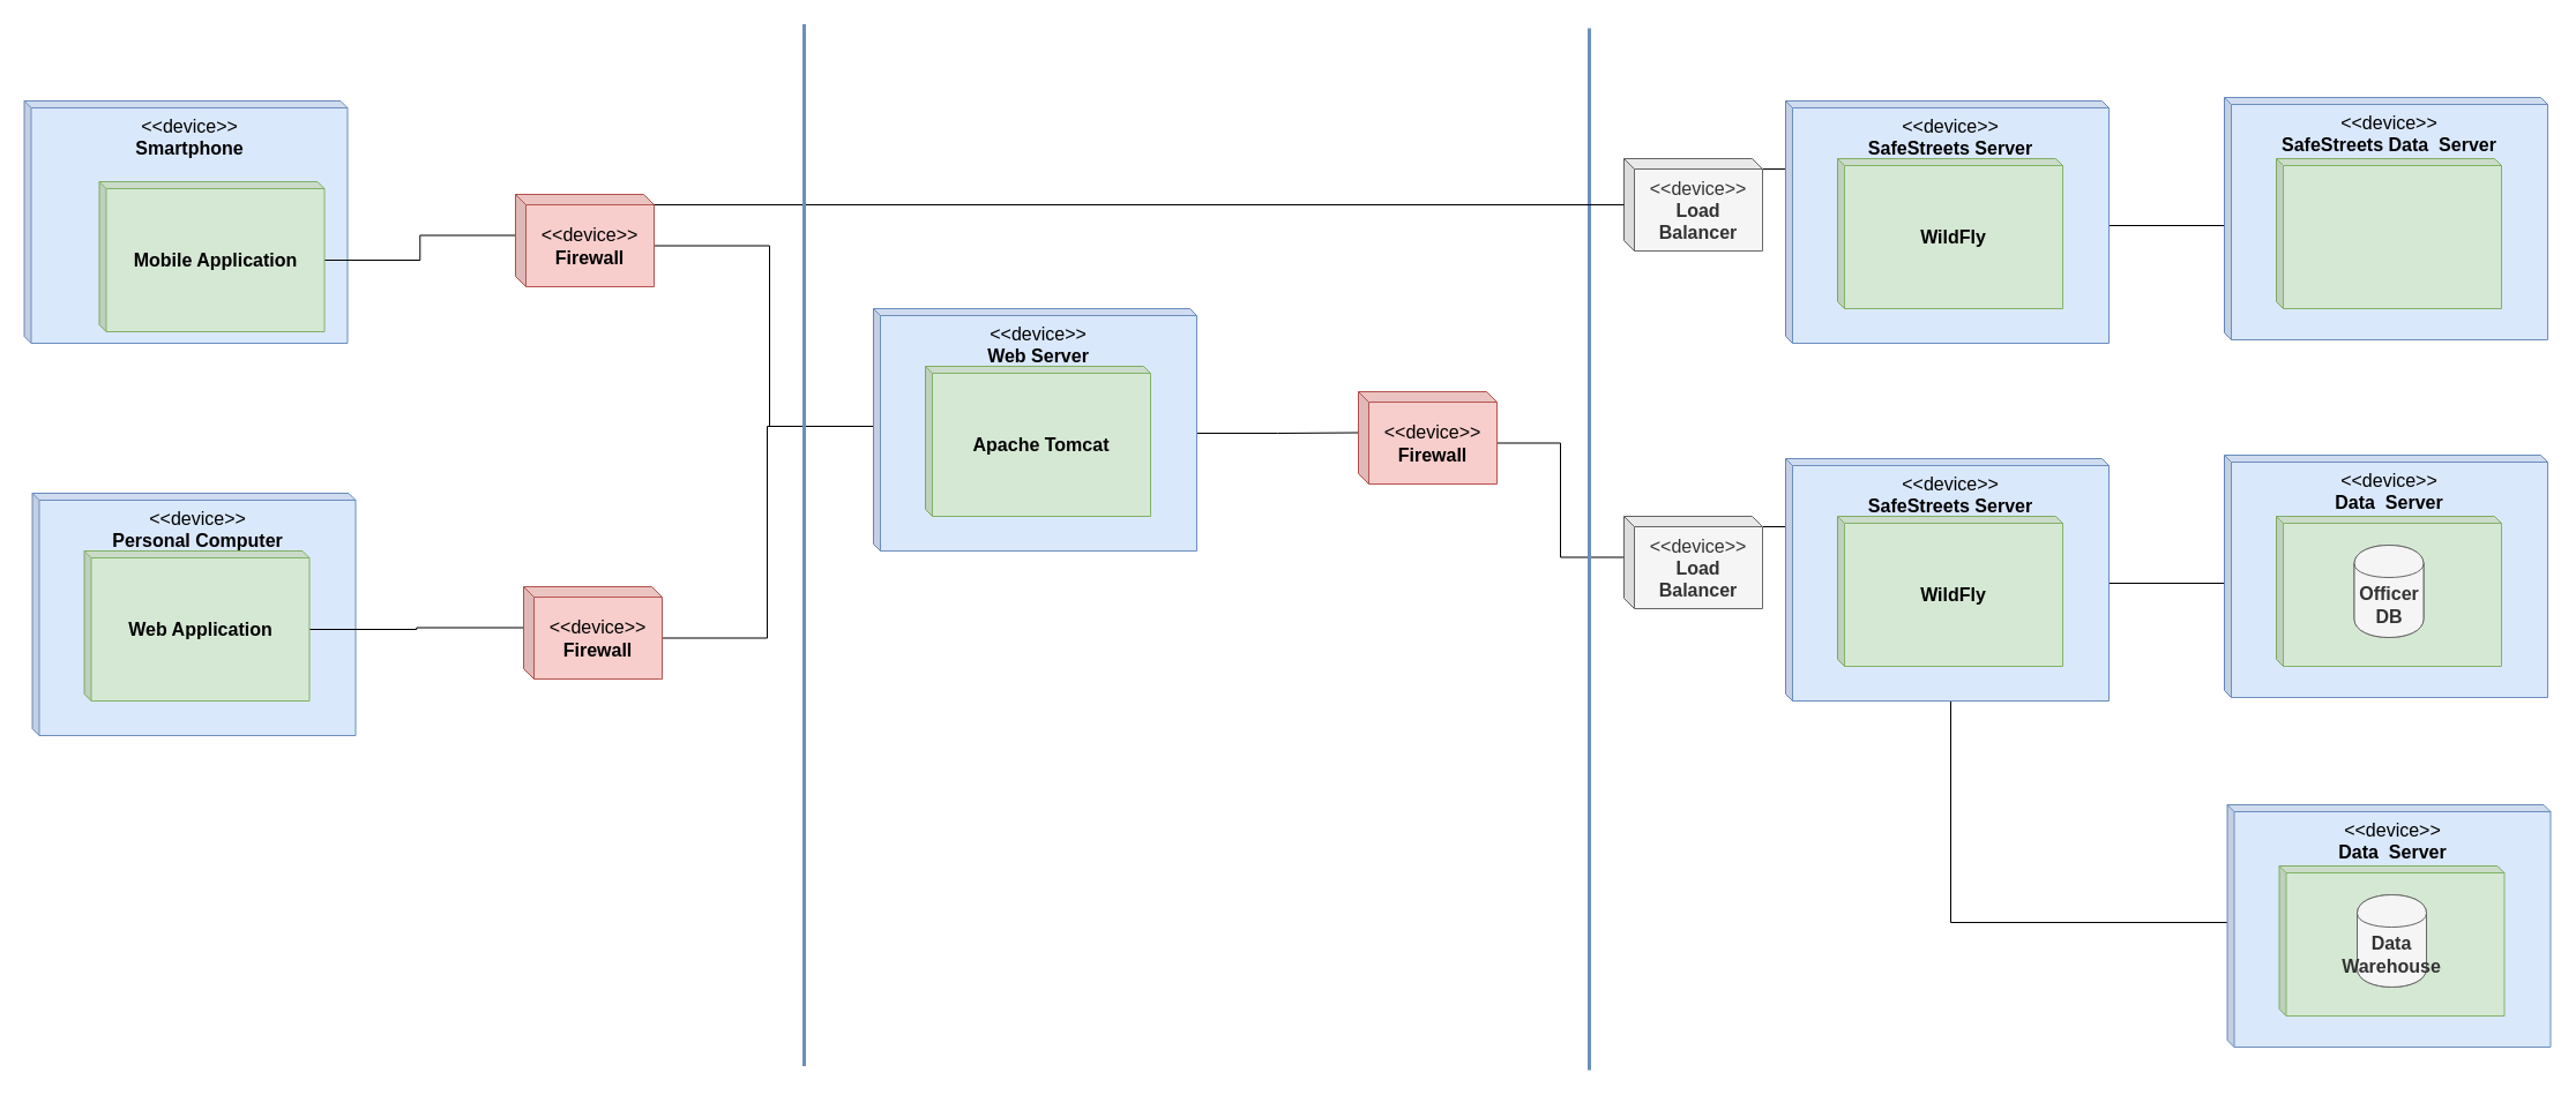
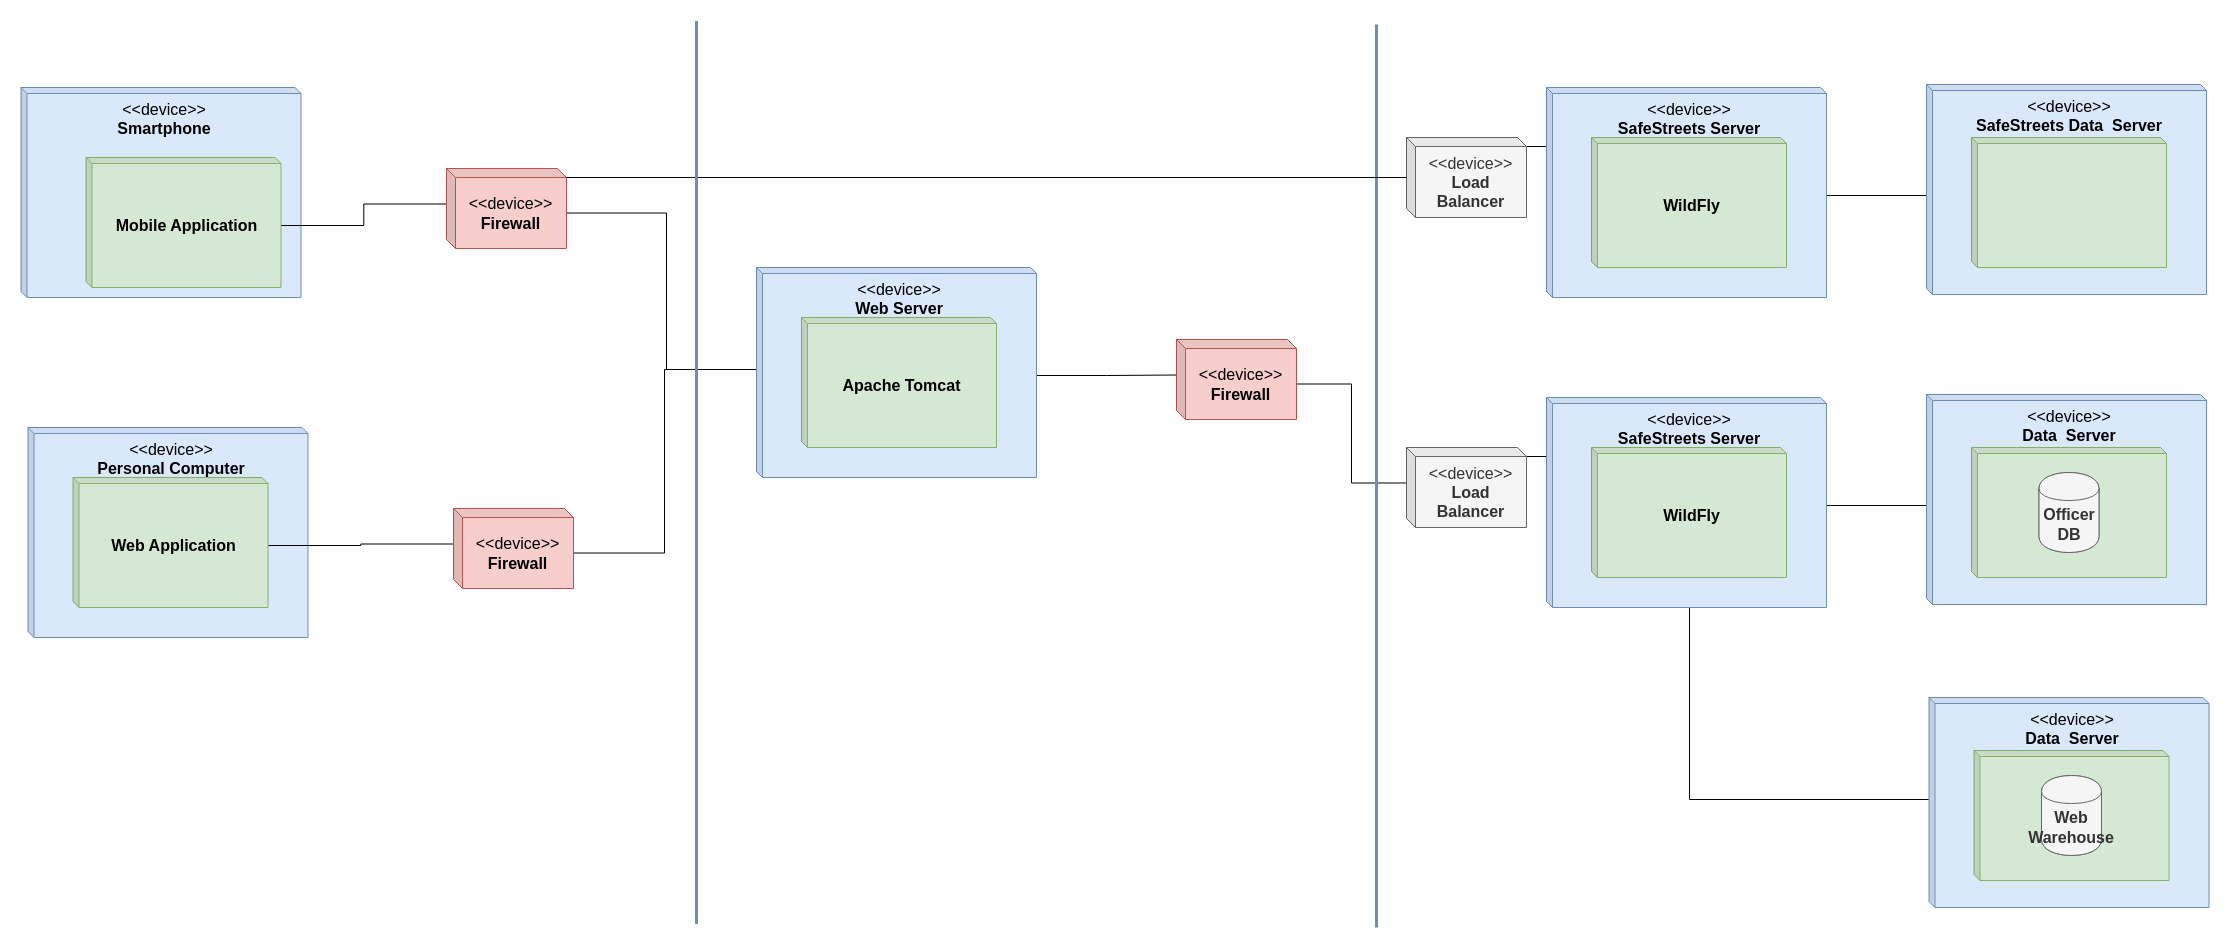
- <mxCell id="39" value="&lt;div&gt;&lt;b style=&quot;font-size: 16px&quot;&gt;Data Warehouse&lt;/b&gt;&lt;/div&gt;" style="shape=cylinder;whiteSpace=wrap;html=1;boundedLbl=1;backgroundOutline=1;fillColor=#f5f5f5;strokeColor=#666666;fontColor=#333333;align=center;" vertex="1" parent="1"><mxGeometry x="2041" y="775" width="60" height="80" as="geometry" /></mxCell>
+ <mxCell id="39" value="&lt;div&gt;&lt;b style=&quot;font-size: 16px&quot;&gt;Web Warehouse&lt;/b&gt;&lt;/div&gt;" style="shape=cylinder;whiteSpace=wrap;html=1;boundedLbl=1;backgroundOutline=1;fillColor=#f5f5f5;strokeColor=#666666;fontColor=#333333;align=center;" vertex="1" parent="1"><mxGeometry x="2041" y="775" width="60" height="80" as="geometry" /></mxCell>
